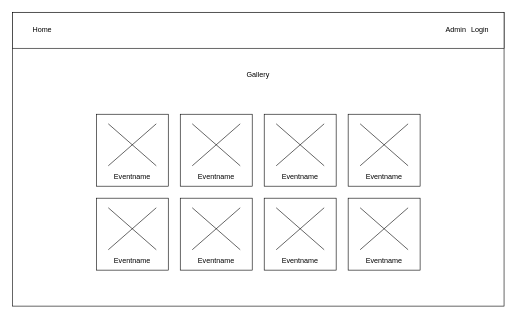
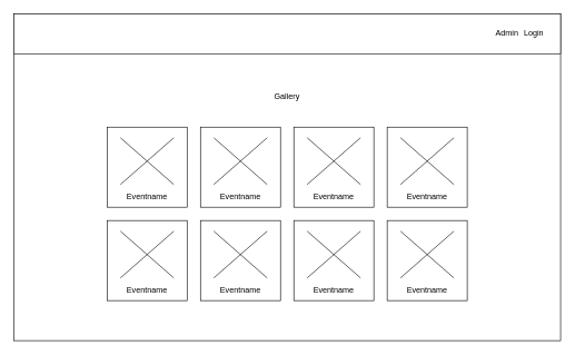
- <mxCell id="7" value="Home" style="text;html=1;align=center;verticalAlign=middle;whiteSpace=wrap;rounded=0;" vertex="1" parent="1"><mxGeometry x="40" y="35" width="60" height="30" as="geometry" /></mxCell>
- <mxCell id="4" value="Gallery" style="text;html=1;align=center;verticalAlign=middle;whiteSpace=wrap;rounded=0;" vertex="1" parent="1"><mxGeometry x="400" y="110" width="60" height="30" as="geometry" /></mxCell>
+ <mxCell id="4" value="Gallery" style="text;html=1;align=center;verticalAlign=middle;whiteSpace=wrap;rounded=0;" vertex="1" parent="1"><mxGeometry x="400" y="130" width="60" height="30" as="geometry" /></mxCell>
